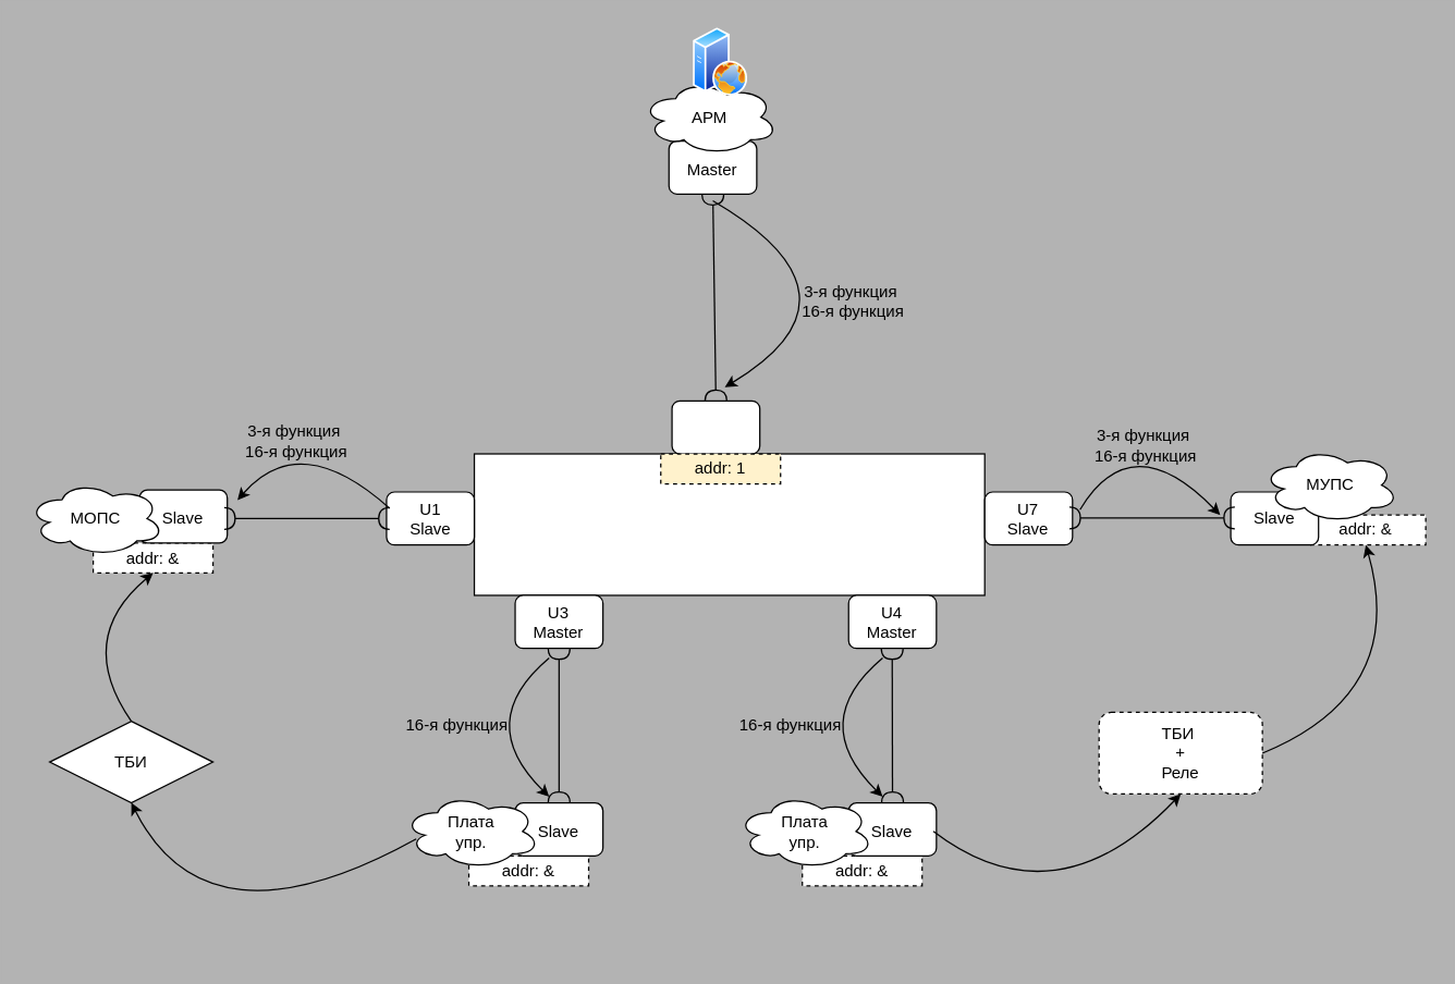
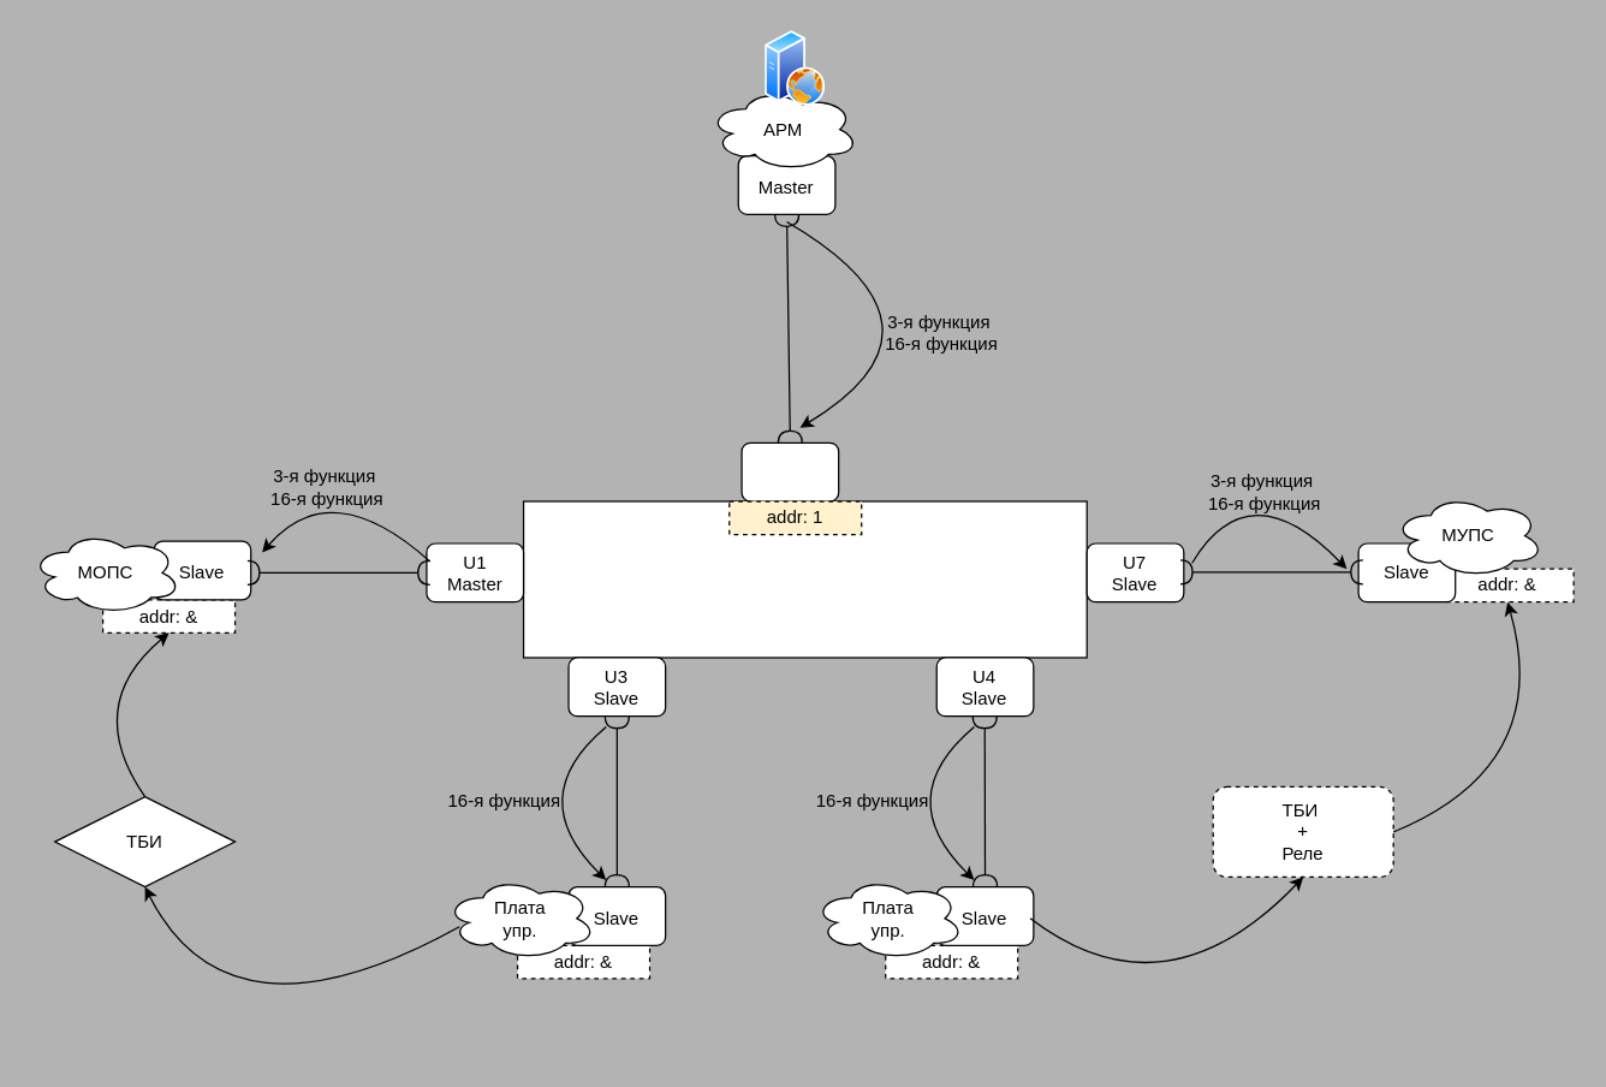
- <mxCell id="15" value="U1&lt;div&gt;Slave&lt;/div&gt;" style="text;html=1;align=center;verticalAlign=middle;whiteSpace=wrap;rounded=0;" vertex="1" parent="1"><mxGeometry x="285.75" y="365.5" width="60" height="30" as="geometry" /></mxCell>
+ <mxCell id="15" value="U1&lt;div&gt;Master&lt;/div&gt;" style="text;html=1;align=center;verticalAlign=middle;whiteSpace=wrap;rounded=0;" vertex="1" parent="1"><mxGeometry x="285.75" y="365.5" width="60" height="30" as="geometry" /></mxCell>
- <mxCell id="19" value="U3&lt;div&gt;Master&lt;/div&gt;" style="text;html=1;align=center;verticalAlign=middle;whiteSpace=wrap;rounded=0;" vertex="1" parent="1"><mxGeometry x="380.25" y="442" width="60" height="29.5" as="geometry" /></mxCell>
+ <mxCell id="19" value="U3&lt;div&gt;Slave&lt;/div&gt;" style="text;html=1;align=center;verticalAlign=middle;whiteSpace=wrap;rounded=0;" vertex="1" parent="1"><mxGeometry x="380.25" y="442" width="60" height="29.5" as="geometry" /></mxCell>
- <mxCell id="21" value="U4&lt;div&gt;Master&lt;/div&gt;" style="text;html=1;align=center;verticalAlign=middle;whiteSpace=wrap;rounded=0;" vertex="1" parent="1"><mxGeometry x="625.25" y="441.5" width="60" height="30" as="geometry" /></mxCell>
+ <mxCell id="21" value="U4&lt;div&gt;Slave&lt;/div&gt;" style="text;html=1;align=center;verticalAlign=middle;whiteSpace=wrap;rounded=0;" vertex="1" parent="1"><mxGeometry x="625.25" y="441.5" width="60" height="30" as="geometry" /></mxCell>
